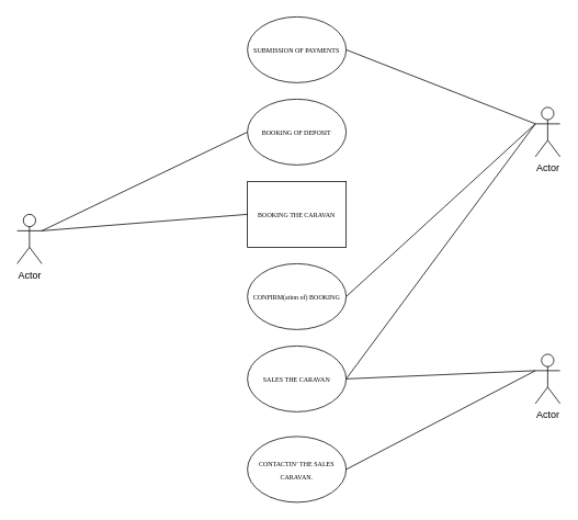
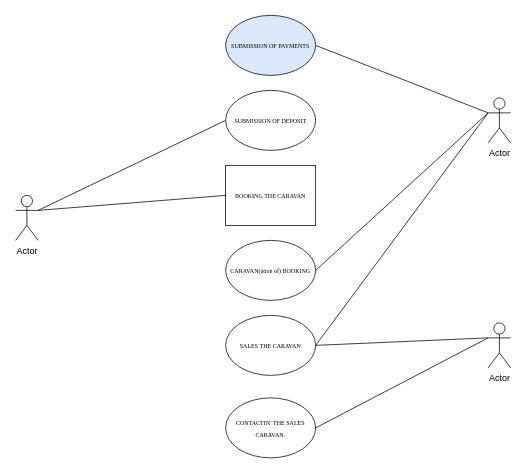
- <mxCell id="5" value="&#10;&#10;&lt;b style=&quot;font-weight: normal&quot; id=&quot;docs-internal-guid-d6d6a258-7fff-211c-9da3-53a5a46fa4c5&quot;&gt;&lt;span style=&quot;font-size: 6pt; font-family: &amp;quot;cg times&amp;quot;, serif; color: rgb(0, 0, 0); background-color: transparent; font-weight: 400; font-style: normal; font-variant: normal; text-decoration: none; vertical-align: baseline;&quot;&gt;SUBMISSION OF PAYMENTS&lt;/span&gt;&lt;/b&gt;&#10;&#10;" style="ellipse;whiteSpace=wrap;html=1;" vertex="1" parent="1"><mxGeometry x="300" y="20" width="120" height="80" as="geometry" /></mxCell>
+ <mxCell id="5" value="&#10;&#10;&lt;b style=&quot;font-weight: normal&quot; id=&quot;docs-internal-guid-d6d6a258-7fff-211c-9da3-53a5a46fa4c5&quot;&gt;&lt;span style=&quot;font-size: 6pt; font-family: &amp;quot;cg times&amp;quot;, serif; color: rgb(0, 0, 0); background-color: transparent; font-weight: 400; font-style: normal; font-variant: normal; text-decoration: none; vertical-align: baseline;&quot;&gt;SUBMISSION OF PAYMENTS&lt;/span&gt;&lt;/b&gt;&#10;&#10;" style="ellipse;whiteSpace=wrap;html=1;fillColor=#dae8fc;" vertex="1" parent="1"><mxGeometry x="300" y="20" width="120" height="80" as="geometry" /></mxCell>
- <mxCell id="6" value="&#10;&#10;&lt;b style=&quot;font-weight: normal&quot; id=&quot;docs-internal-guid-8f80560d-7fff-775f-be3a-dfc5eeb79c76&quot;&gt;&lt;span style=&quot;font-size: 6pt; font-family: &amp;quot;cg times&amp;quot;, serif; color: rgb(0, 0, 0); background-color: transparent; font-weight: 400; font-style: normal; font-variant: normal; text-decoration: none; vertical-align: baseline;&quot;&gt;BOOKING OF DEPOSIT&lt;/span&gt;&lt;/b&gt;&#10;&#10;" style="ellipse;whiteSpace=wrap;html=1;" vertex="1" parent="1"><mxGeometry x="300" y="120" width="120" height="80" as="geometry" /></mxCell>
+ <mxCell id="6" value="&#10;&#10;&lt;b style=&quot;font-weight: normal&quot; id=&quot;docs-internal-guid-8f80560d-7fff-775f-be3a-dfc5eeb79c76&quot;&gt;&lt;span style=&quot;font-size: 6pt; font-family: &amp;quot;cg times&amp;quot;, serif; color: rgb(0, 0, 0); background-color: transparent; font-weight: 400; font-style: normal; font-variant: normal; text-decoration: none; vertical-align: baseline;&quot;&gt;SUBMISSION OF DEPOSIT&lt;/span&gt;&lt;/b&gt;&#10;&#10;" style="ellipse;whiteSpace=wrap;html=1;" vertex="1" parent="1"><mxGeometry x="300" y="120" width="120" height="80" as="geometry" /></mxCell>
- <mxCell id="8" value="&#10;&#10;&lt;b style=&quot;font-weight: normal&quot; id=&quot;docs-internal-guid-f1c4a200-7fff-e0e9-b29e-194a61685224&quot;&gt;&lt;span style=&quot;font-size: 6pt; font-family: &amp;quot;cg times&amp;quot;, serif; color: rgb(0, 0, 0); background-color: transparent; font-weight: 400; font-style: normal; font-variant: normal; text-decoration: none; vertical-align: baseline;&quot;&gt;CONFIRM(ation of) BOOKING&lt;/span&gt;&lt;/b&gt;&#10;&#10;" style="ellipse;whiteSpace=wrap;html=1;" vertex="1" parent="1"><mxGeometry x="300" y="320" width="120" height="80" as="geometry" /></mxCell>
+ <mxCell id="8" value="&#10;&#10;&lt;b style=&quot;font-weight: normal&quot; id=&quot;docs-internal-guid-f1c4a200-7fff-e0e9-b29e-194a61685224&quot;&gt;&lt;span style=&quot;font-size: 6pt; font-family: &amp;quot;cg times&amp;quot;, serif; color: rgb(0, 0, 0); background-color: transparent; font-weight: 400; font-style: normal; font-variant: normal; text-decoration: none; vertical-align: baseline;&quot;&gt;CARAVAN(ation of) BOOKING&lt;/span&gt;&lt;/b&gt;&#10;&#10;" style="ellipse;whiteSpace=wrap;html=1;" vertex="1" parent="1"><mxGeometry x="300" y="320" width="120" height="80" as="geometry" /></mxCell>
